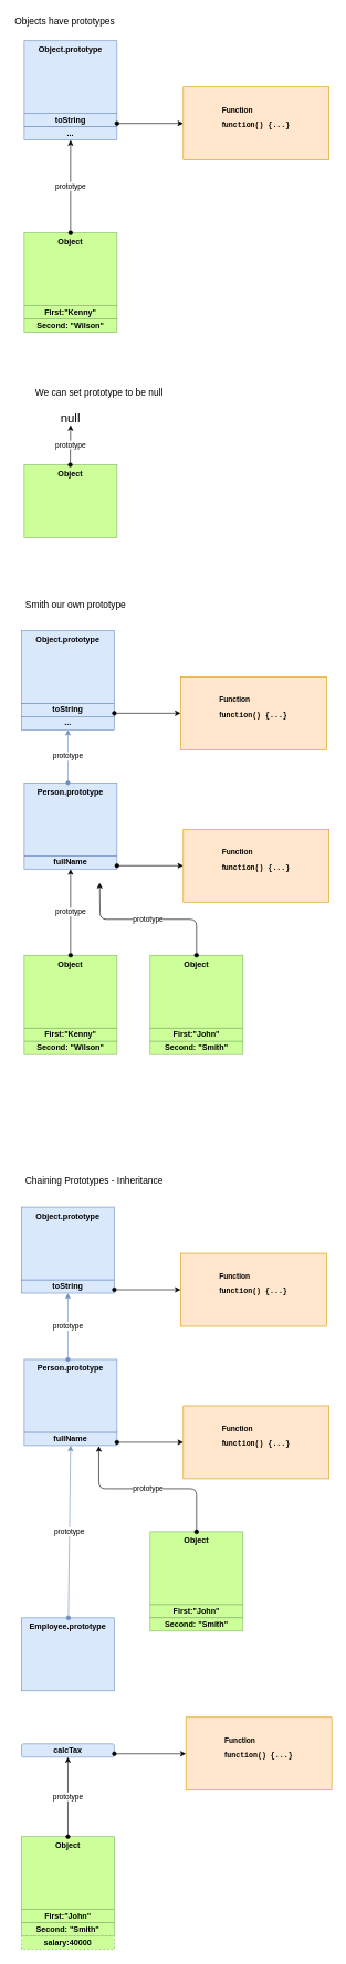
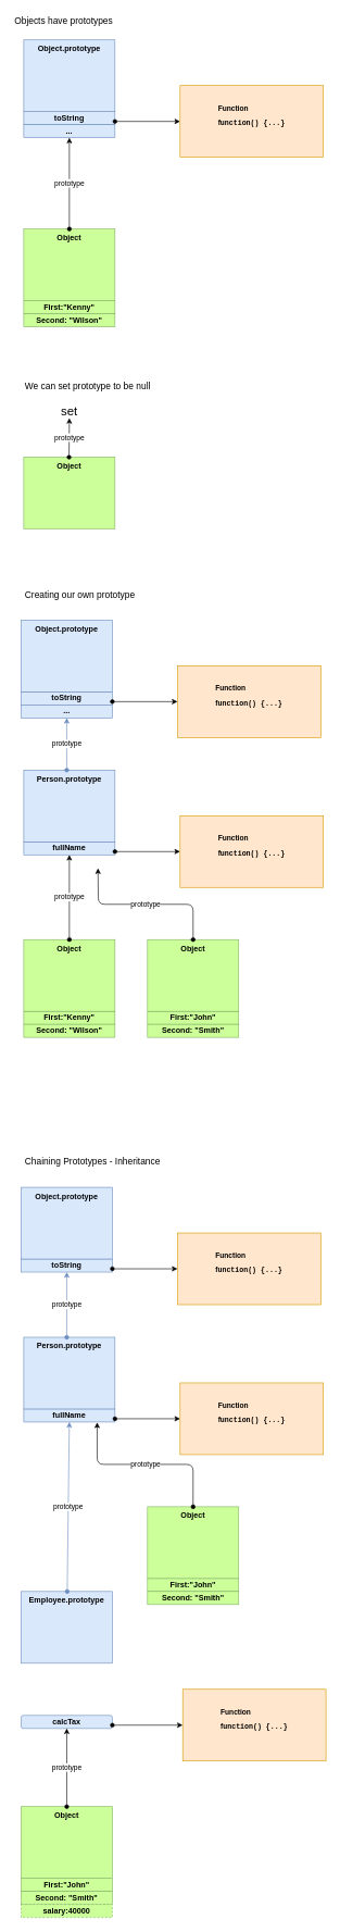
- <mxCell id="12" value="&lt;font style=&quot;font-size: 14px&quot;&gt;We can set prototype to be null&lt;/font&gt;" style="text;html=1;strokeColor=none;fillColor=none;align=left;verticalAlign=middle;whiteSpace=wrap;rounded=0;fontSize=19;" parent="1" vertex="1"><mxGeometry x="51" y="580" width="290" height="20" as="geometry" /></mxCell>
+ <mxCell id="12" value="&lt;font style=&quot;font-size: 14px&quot;&gt;We can set prototype to be null&lt;/font&gt;" style="text;html=1;strokeColor=none;fillColor=none;align=left;verticalAlign=middle;whiteSpace=wrap;rounded=0;fontSize=19;" parent="1" vertex="1"><mxGeometry x="36" y="580" width="290" height="20" as="geometry" /></mxCell>
- <mxCell id="15" value="null" style="text;html=1;strokeColor=none;fillColor=none;align=center;verticalAlign=middle;whiteSpace=wrap;rounded=0;fontSize=19;" parent="1" vertex="1"><mxGeometry x="86" y="620" width="40" height="20" as="geometry" /></mxCell>
+ <mxCell id="15" value="set" style="text;html=1;strokeColor=none;fillColor=none;align=center;verticalAlign=middle;whiteSpace=wrap;rounded=0;fontSize=19;" parent="1" vertex="1"><mxGeometry x="86" y="620" width="40" height="20" as="geometry" /></mxCell>
- <mxCell id="16" value="&lt;span style=&quot;font-size: 14px&quot;&gt;Smith our own prototype&lt;/span&gt;" style="text;html=1;strokeColor=none;fillColor=none;align=left;verticalAlign=middle;whiteSpace=wrap;rounded=0;fontSize=19;" parent="1" vertex="1"><mxGeometry x="36" y="900" width="290" height="20" as="geometry" /></mxCell>
+ <mxCell id="16" value="&lt;span style=&quot;font-size: 14px&quot;&gt;Creating our own prototype&lt;/span&gt;" style="text;html=1;strokeColor=none;fillColor=none;align=left;verticalAlign=middle;whiteSpace=wrap;rounded=0;fontSize=19;" parent="1" vertex="1"><mxGeometry x="36" y="900" width="290" height="20" as="geometry" /></mxCell>
